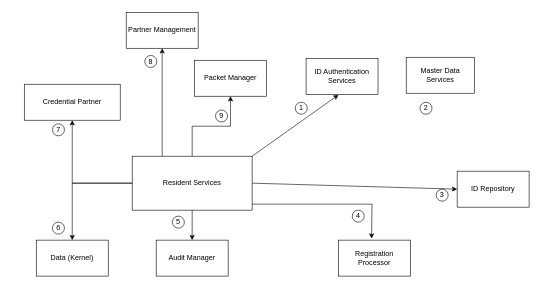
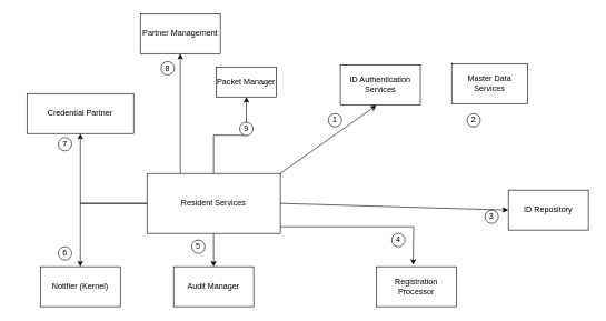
- <mxCell id="4" value="Packet Manager" style="rounded=0;whiteSpace=wrap;html=1;" vertex="1" parent="2"><mxGeometry x="304" y="80" width="120" height="60" as="geometry" /></mxCell>
+ <mxCell id="4" value="Packet Manager" style="rounded=0;whiteSpace=wrap;html=1;" vertex="1" parent="2"><mxGeometry x="304" y="80" width="90" height="45" as="geometry" /></mxCell>
- <mxCell id="8" value="Data (Kernel)" style="rounded=0;whiteSpace=wrap;html=1;" vertex="1" parent="2"><mxGeometry x="40" y="380" width="120" height="60" as="geometry" /></mxCell>
+ <mxCell id="8" value="Notifier (Kernel)" style="rounded=0;whiteSpace=wrap;html=1;" vertex="1" parent="2"><mxGeometry x="40" y="380" width="120" height="60" as="geometry" /></mxCell>
